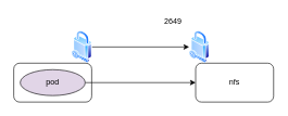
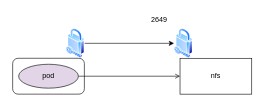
- <mxCell id="4" style="edgeStyle=orthogonalEdgeStyle;rounded=0;orthogonalLoop=1;jettySize=auto;html=1;entryX=0;entryY=0.5;entryDx=0;entryDy=0;" edge="1" parent="1" source="5" target="3"><mxGeometry relative="1" as="geometry" /></mxCell>
+ <mxCell id="4" style="edgeStyle=orthogonalEdgeStyle;rounded=0;orthogonalLoop=1;jettySize=auto;html=1;entryX=0;entryY=0.5;entryDx=0;entryDy=0;endArrow=open;" edge="1" parent="1" source="5" target="3"><mxGeometry relative="1" as="geometry" /></mxCell>
- <mxCell id="3" value="nfs" style="rounded=1;whiteSpace=wrap;html=1;" vertex="1" parent="1"><mxGeometry x="300" y="97" width="120" height="60" as="geometry" /></mxCell>
+ <mxCell id="3" value="nfs" style="whiteSpace=wrap;html=1;rounded=0;" vertex="1" parent="1"><mxGeometry x="300" y="97" width="120" height="60" as="geometry" /></mxCell>
